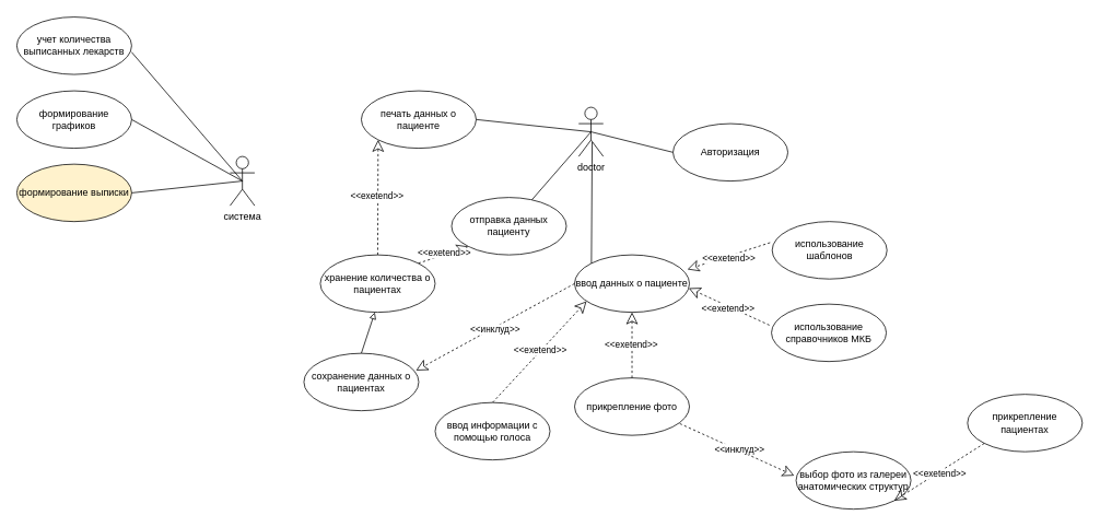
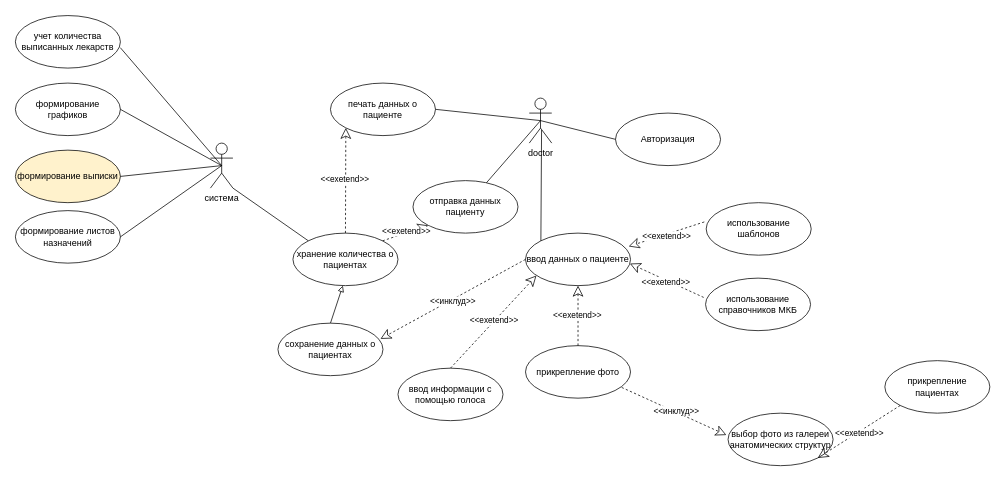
+ <mxCell id="37" value="" style="endArrow=none;html=1;rounded=0;entryX=0.5;entryY=0.5;entryDx=0;entryDy=0;exitX=1;exitY=0.5;exitDx=0;exitDy=0;entryPerimeter=0;" edge="1" parent="1" source="31" target="34"><mxGeometry width="50" height="50" relative="1" as="geometry"><mxPoint x="160" y="230" as="sourcePoint" /><mxPoint x="288" y="363" as="targetPoint" /></mxGeometry></mxCell>
+ <mxCell id="35" value="" style="endArrow=none;html=1;rounded=0;entryX=0;entryY=0;entryDx=0;entryDy=0;exitX=1;exitY=1;exitDx=0;exitDy=0;exitPerimeter=0;" edge="1" parent="1" source="34" target="6"><mxGeometry width="50" height="50" relative="1" as="geometry"><mxPoint x="635" y="210" as="sourcePoint" /><mxPoint x="790" y="210" as="targetPoint" /></mxGeometry></mxCell>
+ <mxCell id="31" value="формирование листов назначений" style="ellipse;whiteSpace=wrap;html=1;" vertex="1" parent="1"><mxGeometry x="20" y="280" width="140" height="70" as="geometry" /></mxCell>
